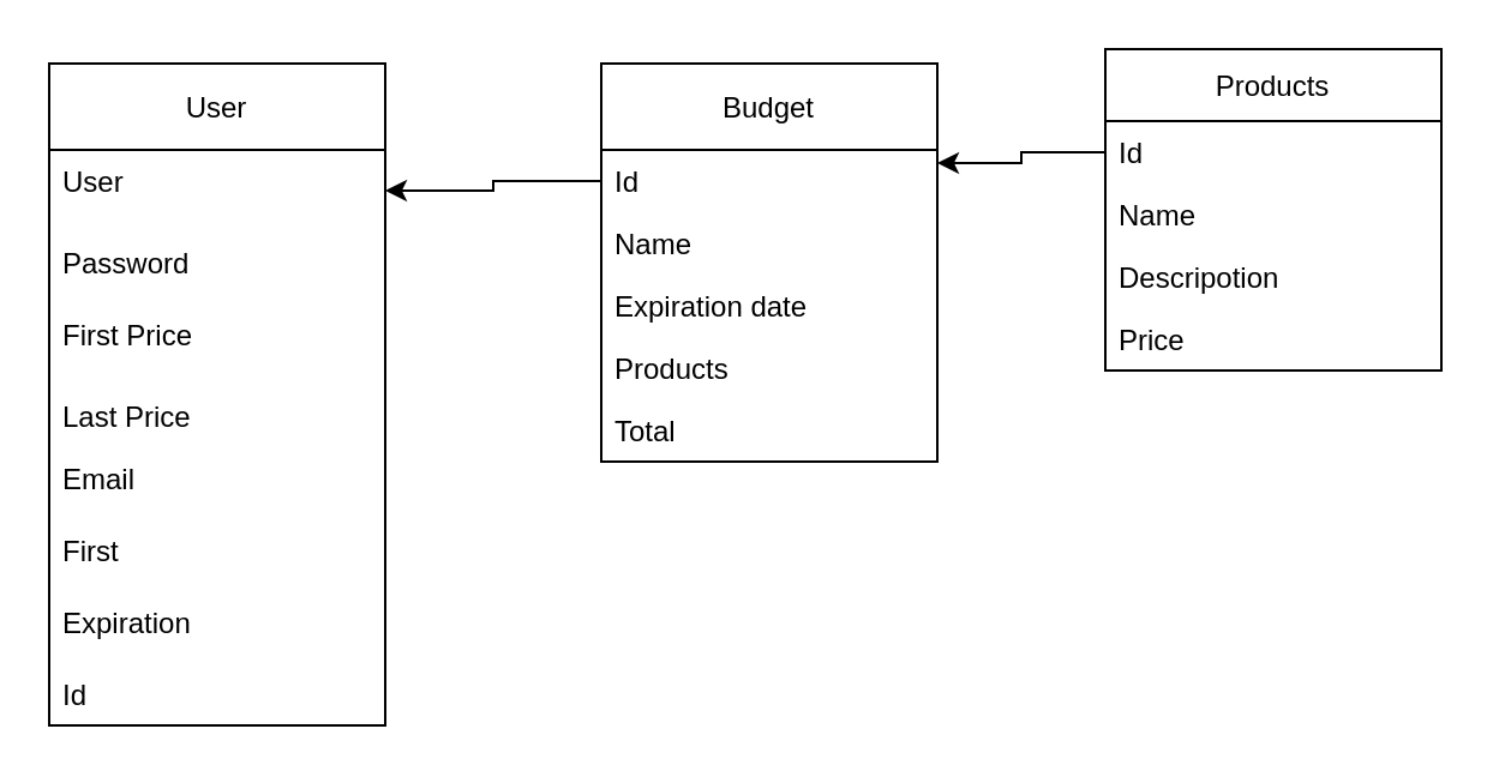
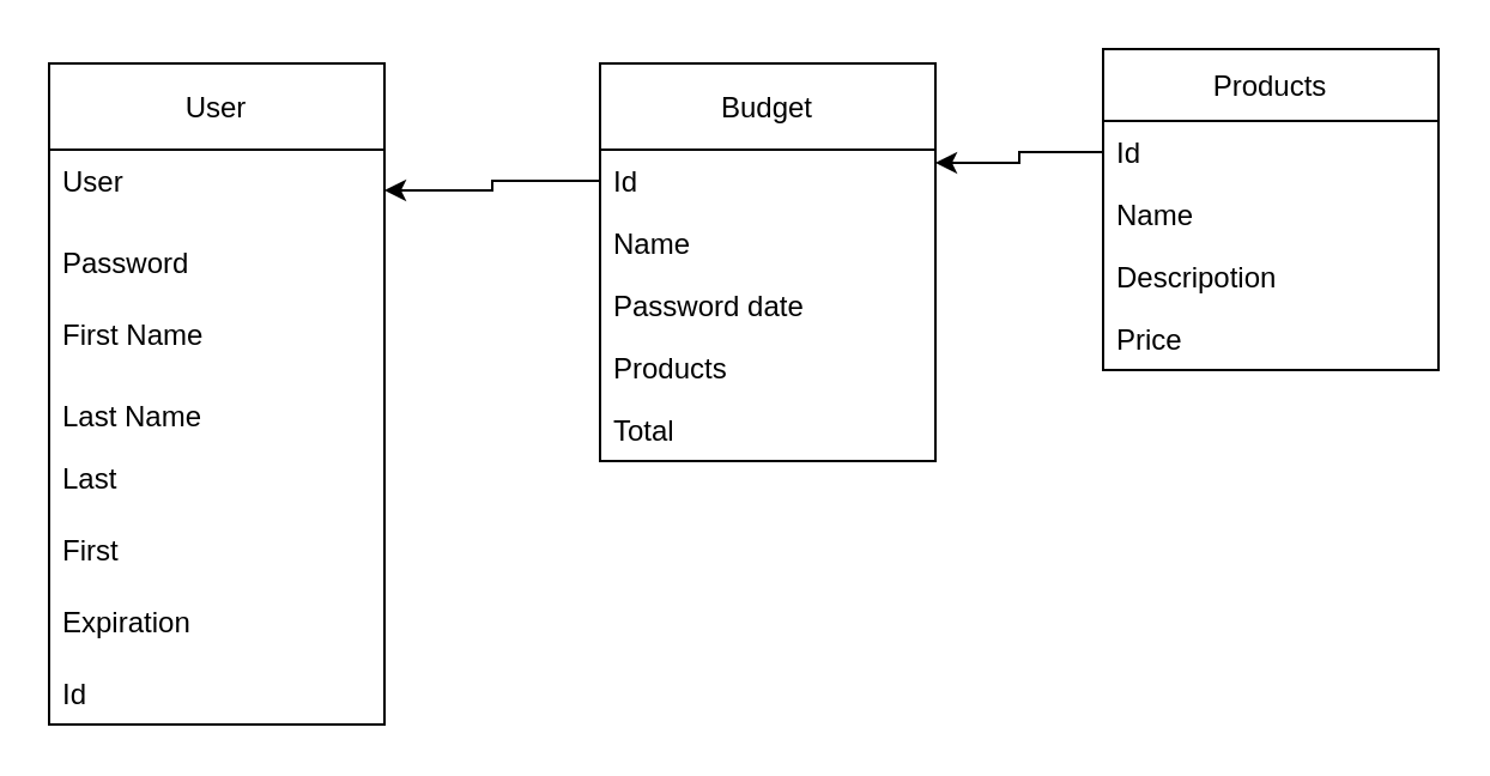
- <mxCell id="14" value="Expiration date" style="text;strokeColor=none;fillColor=none;align=left;verticalAlign=top;spacingLeft=4;spacingRight=4;overflow=hidden;rotatable=0;points=[[0,0.5],[1,0.5]];portConstraint=eastwest;" vertex="1" parent="11"><mxGeometry y="88" width="140" height="26" as="geometry" /></mxCell>
+ <mxCell id="14" value="Password date" style="text;strokeColor=none;fillColor=none;align=left;verticalAlign=top;spacingLeft=4;spacingRight=4;overflow=hidden;rotatable=0;points=[[0,0.5],[1,0.5]];portConstraint=eastwest;" vertex="1" parent="11"><mxGeometry y="88" width="140" height="26" as="geometry" /></mxCell>
- <mxCell id="5" value="First Price" style="text;strokeColor=none;fillColor=none;align=left;verticalAlign=top;spacingLeft=4;spacingRight=4;overflow=hidden;rotatable=0;points=[[0,0.5],[1,0.5]];portConstraint=eastwest;" vertex="1" parent="2"><mxGeometry y="100" width="140" height="34" as="geometry" /></mxCell>
+ <mxCell id="5" value="First Name" style="text;strokeColor=none;fillColor=none;align=left;verticalAlign=top;spacingLeft=4;spacingRight=4;overflow=hidden;rotatable=0;points=[[0,0.5],[1,0.5]];portConstraint=eastwest;" vertex="1" parent="2"><mxGeometry y="100" width="140" height="34" as="geometry" /></mxCell>
- <mxCell id="6" value="Last Price" style="text;strokeColor=none;fillColor=none;align=left;verticalAlign=top;spacingLeft=4;spacingRight=4;overflow=hidden;rotatable=0;points=[[0,0.5],[1,0.5]];portConstraint=eastwest;" vertex="1" parent="2"><mxGeometry y="134" width="140" height="26" as="geometry" /></mxCell>
+ <mxCell id="6" value="Last Name" style="text;strokeColor=none;fillColor=none;align=left;verticalAlign=top;spacingLeft=4;spacingRight=4;overflow=hidden;rotatable=0;points=[[0,0.5],[1,0.5]];portConstraint=eastwest;" vertex="1" parent="2"><mxGeometry y="134" width="140" height="26" as="geometry" /></mxCell>
- <mxCell id="7" value="Email" style="text;strokeColor=none;fillColor=none;align=left;verticalAlign=top;spacingLeft=4;spacingRight=4;overflow=hidden;rotatable=0;points=[[0,0.5],[1,0.5]];portConstraint=eastwest;" vertex="1" parent="2"><mxGeometry y="160" width="140" height="30" as="geometry" /></mxCell>
+ <mxCell id="7" value="Last" style="text;strokeColor=none;fillColor=none;align=left;verticalAlign=top;spacingLeft=4;spacingRight=4;overflow=hidden;rotatable=0;points=[[0,0.5],[1,0.5]];portConstraint=eastwest;" vertex="1" parent="2"><mxGeometry y="160" width="140" height="30" as="geometry" /></mxCell>
